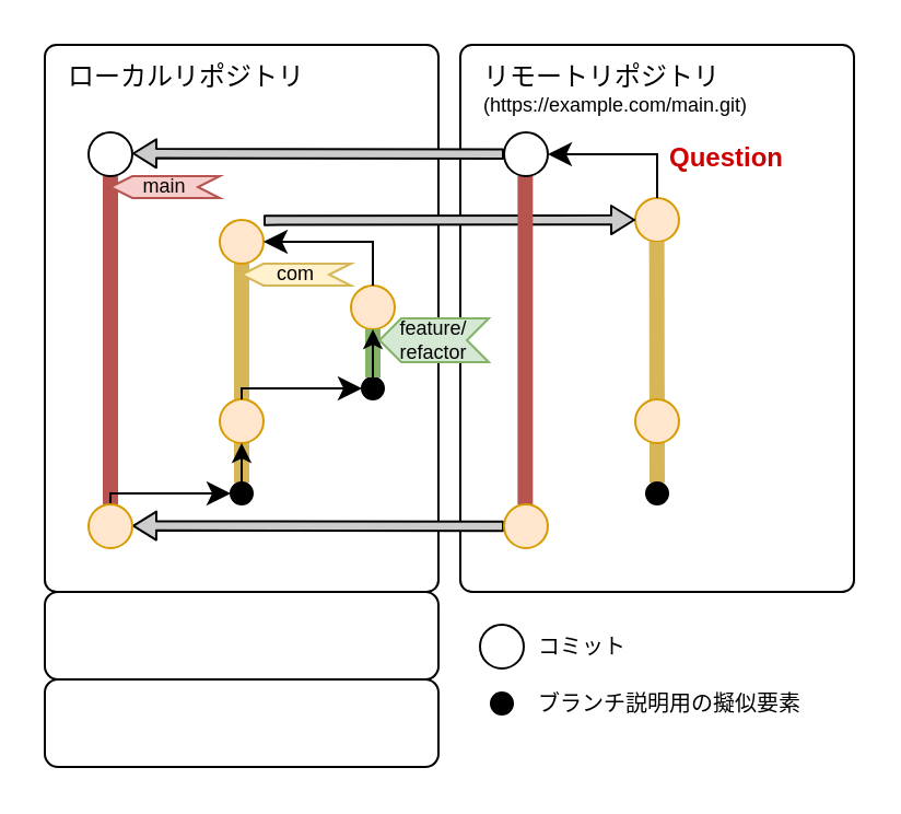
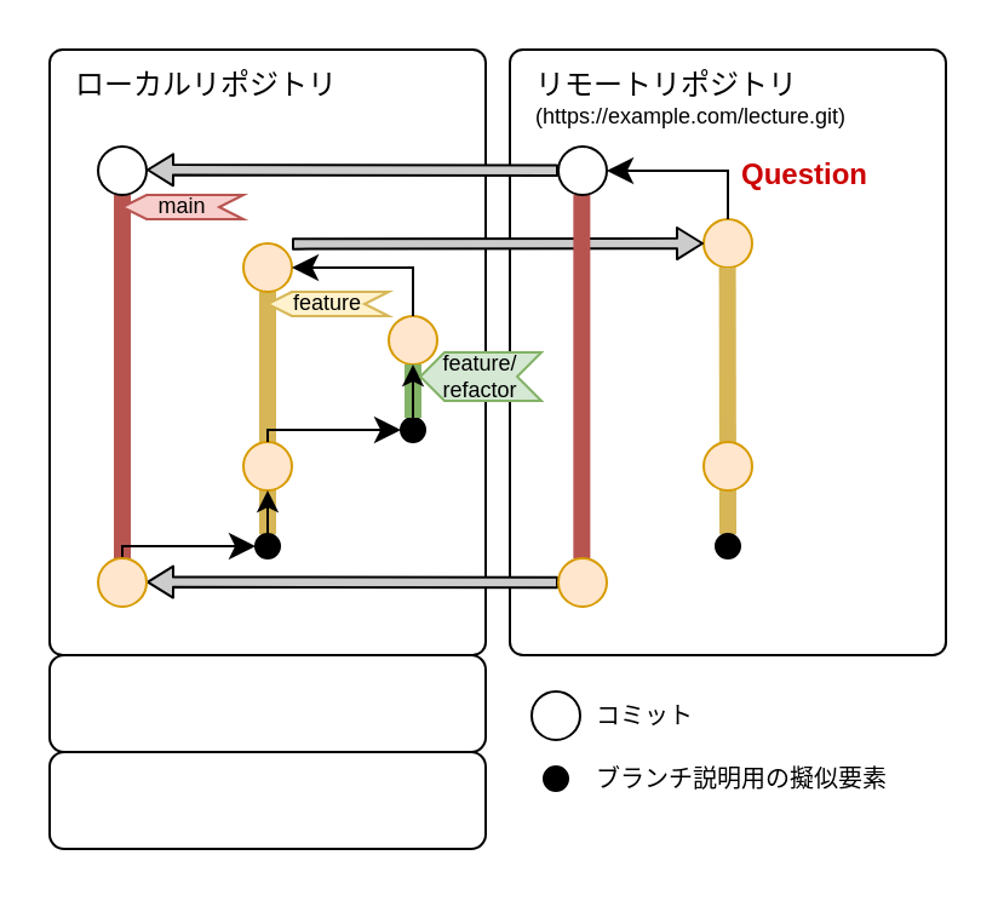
- <mxCell id="34" value="&lt;font style=&quot;font-size: 9px;&quot;&gt;(https://example.com/main.git)&lt;/font&gt;" style="text;html=1;align=left;verticalAlign=middle;whiteSpace=wrap;rounded=0;" parent="1" vertex="1"><mxGeometry x="219" y="32" width="140" height="30" as="geometry" /></mxCell>
+ <mxCell id="34" value="&lt;font style=&quot;font-size: 9px;&quot;&gt;(https://example.com/lecture.git)&lt;/font&gt;" style="text;html=1;align=left;verticalAlign=middle;whiteSpace=wrap;rounded=0;" parent="1" vertex="1"><mxGeometry x="219" y="32" width="140" height="30" as="geometry" /></mxCell>
- <mxCell id="36" value="com" style="shape=step;perimeter=stepPerimeter;whiteSpace=wrap;html=1;fixedSize=1;direction=west;size=10;fillColor=#fff2cc;strokeColor=#d6b656;fontSize=9;" parent="1" vertex="1"><mxGeometry x="110" y="120" width="50" height="10" as="geometry" /></mxCell>
+ <mxCell id="36" value="feature" style="shape=step;perimeter=stepPerimeter;whiteSpace=wrap;html=1;fixedSize=1;direction=west;size=10;fillColor=#fff2cc;strokeColor=#d6b656;fontSize=9;" parent="1" vertex="1"><mxGeometry x="110" y="120" width="50" height="10" as="geometry" /></mxCell>
